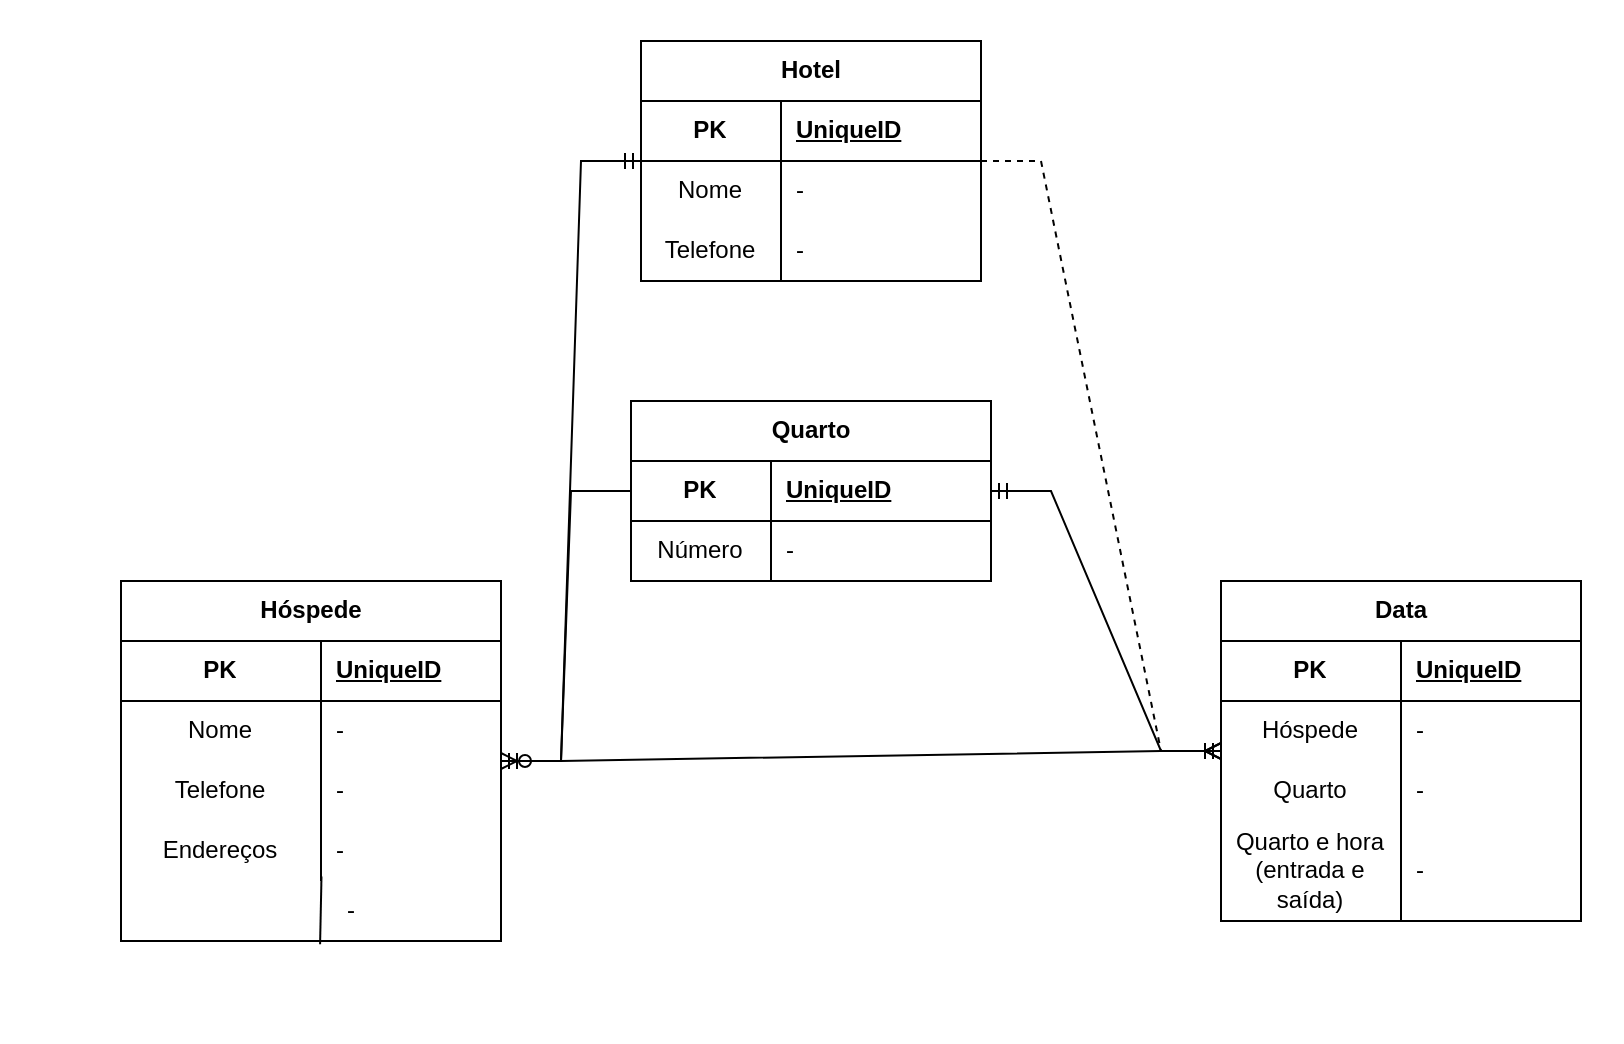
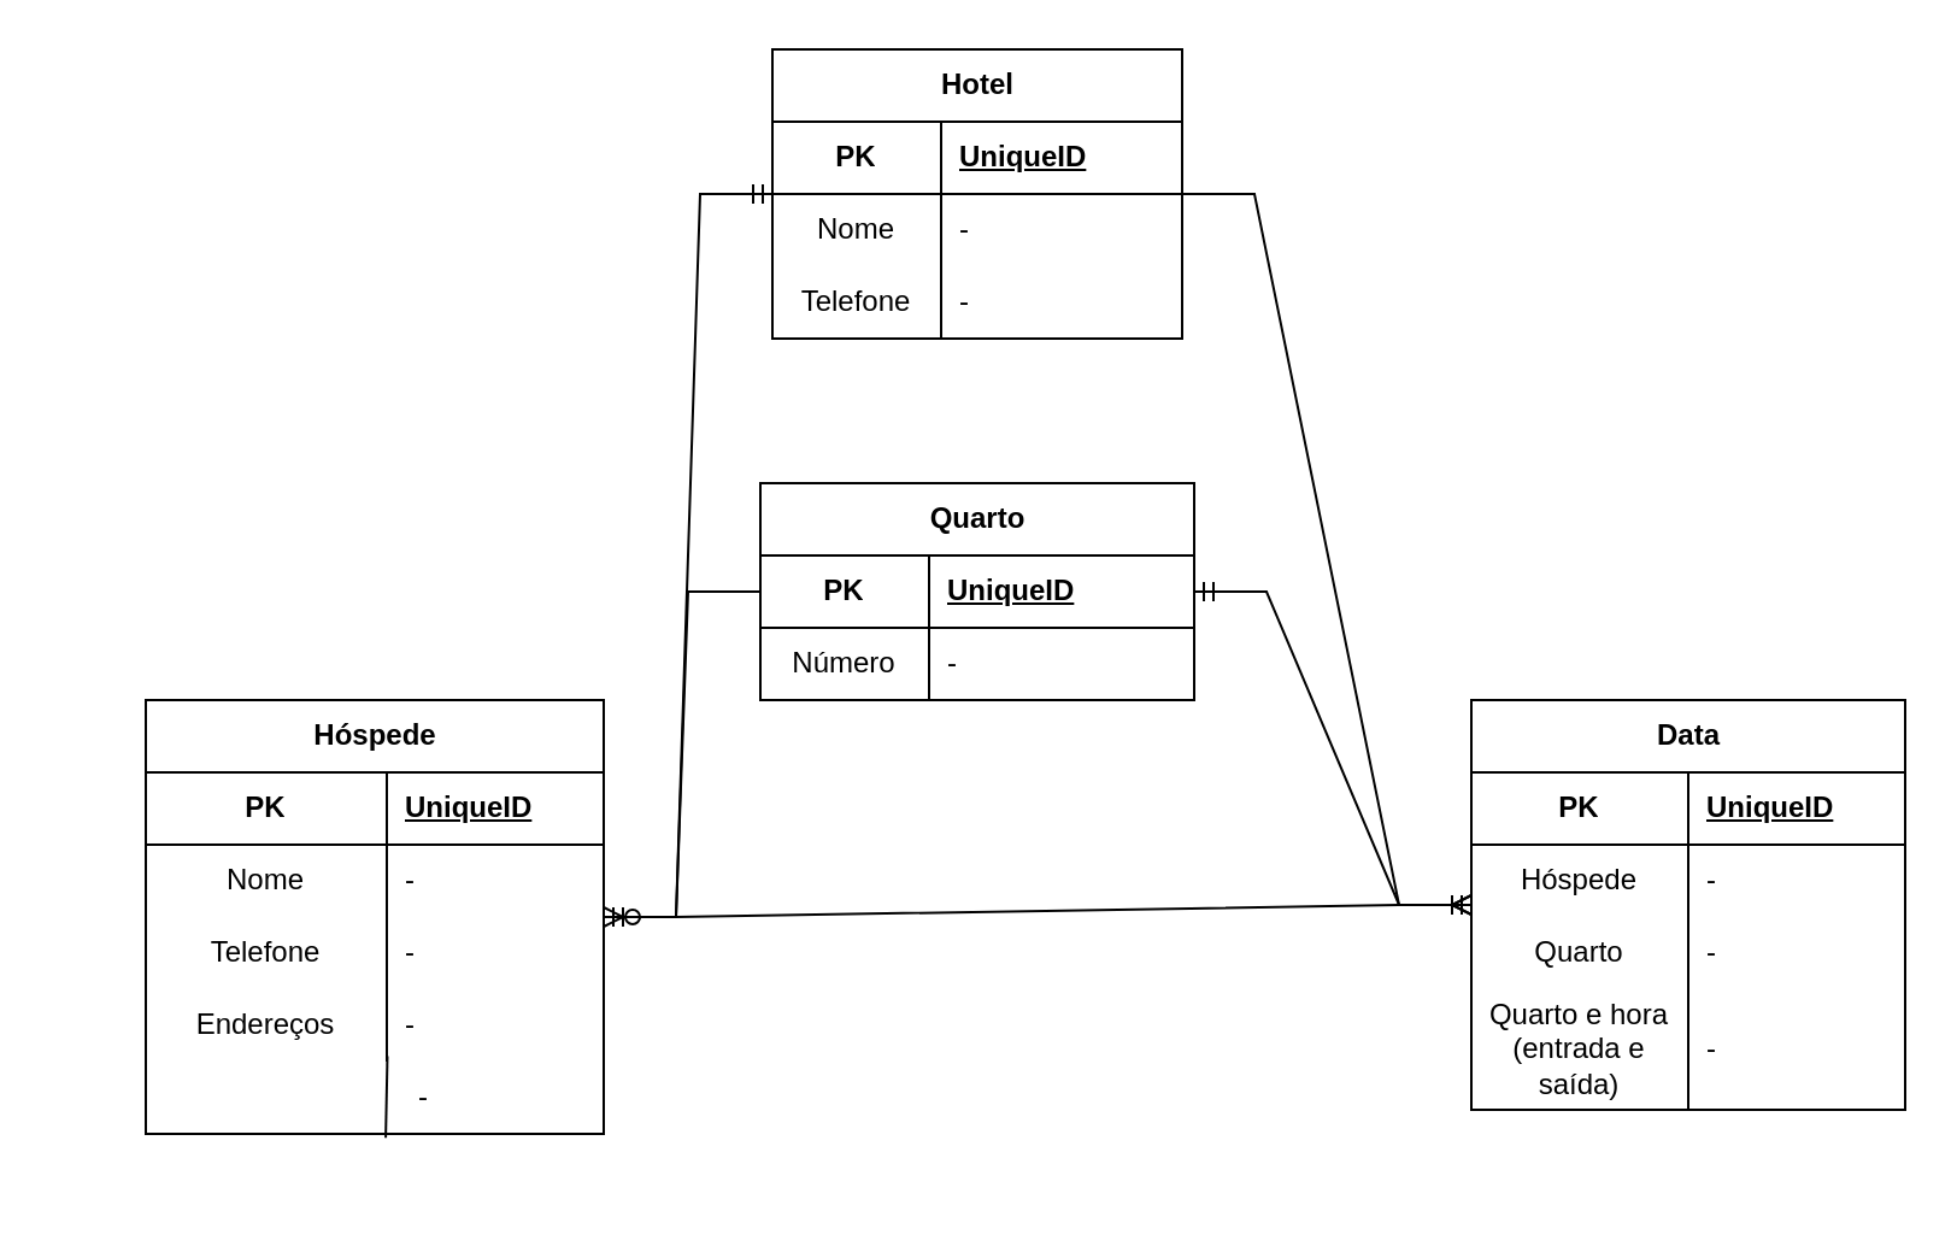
- <mxCell id="50" value="" style="edgeStyle=entityRelationEdgeStyle;fontSize=12;html=1;endArrow=ERoneToMany;rounded=0;dashed=1;" edge="1" parent="1" source="15" target="32"><mxGeometry width="100" height="100" relative="1" as="geometry"><mxPoint x="560" y="220" as="sourcePoint" /><mxPoint x="660" y="120" as="targetPoint" /></mxGeometry></mxCell>
+ <mxCell id="50" value="" style="edgeStyle=entityRelationEdgeStyle;fontSize=12;html=1;endArrow=ERoneToMany;rounded=0;" edge="1" parent="1" source="15" target="32"><mxGeometry width="100" height="100" relative="1" as="geometry"><mxPoint x="560" y="220" as="sourcePoint" /><mxPoint x="660" y="120" as="targetPoint" /></mxGeometry></mxCell>
